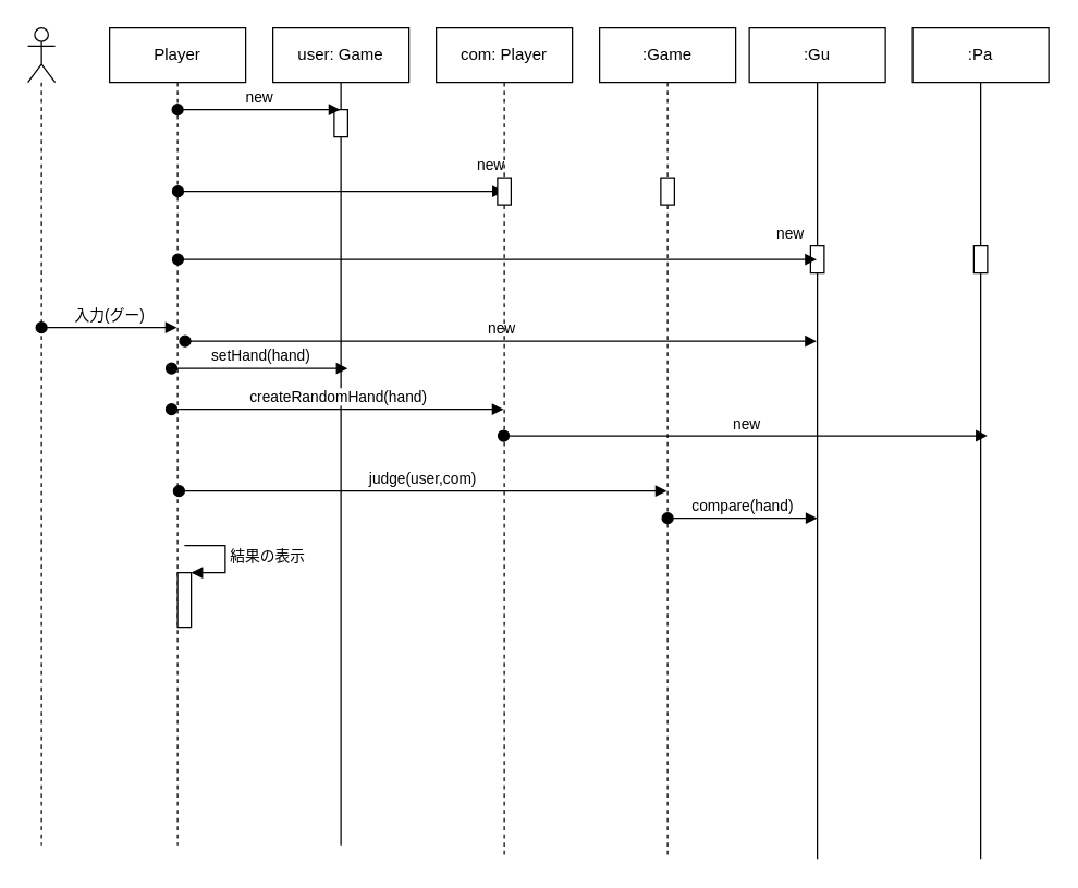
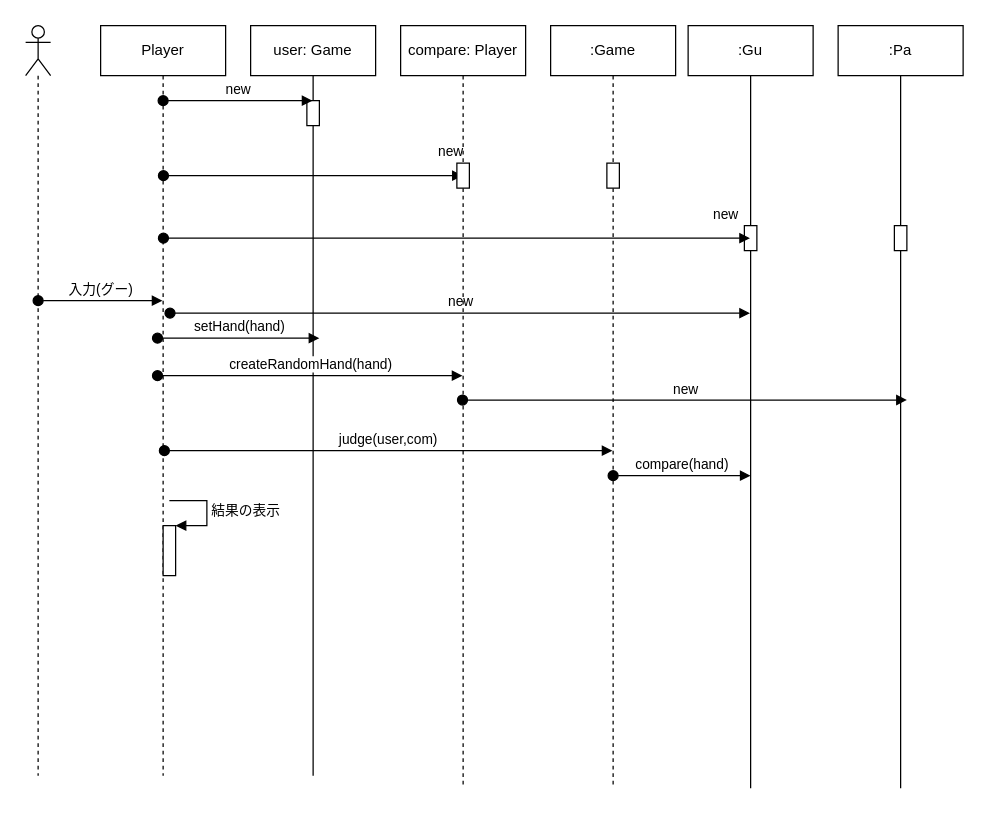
- <mxCell id="13" value="com: Player" style="shape=umlLifeline;perimeter=lifelinePerimeter;whiteSpace=wrap;html=1;container=1;collapsible=0;recursiveResize=0;outlineConnect=0;" vertex="1" parent="1"><mxGeometry x="320" y="20" width="100" height="610" as="geometry" /></mxCell>
+ <mxCell id="13" value="compare: Player" style="shape=umlLifeline;perimeter=lifelinePerimeter;whiteSpace=wrap;html=1;container=1;collapsible=0;recursiveResize=0;outlineConnect=0;" vertex="1" parent="1"><mxGeometry x="320" y="20" width="100" height="610" as="geometry" /></mxCell>
